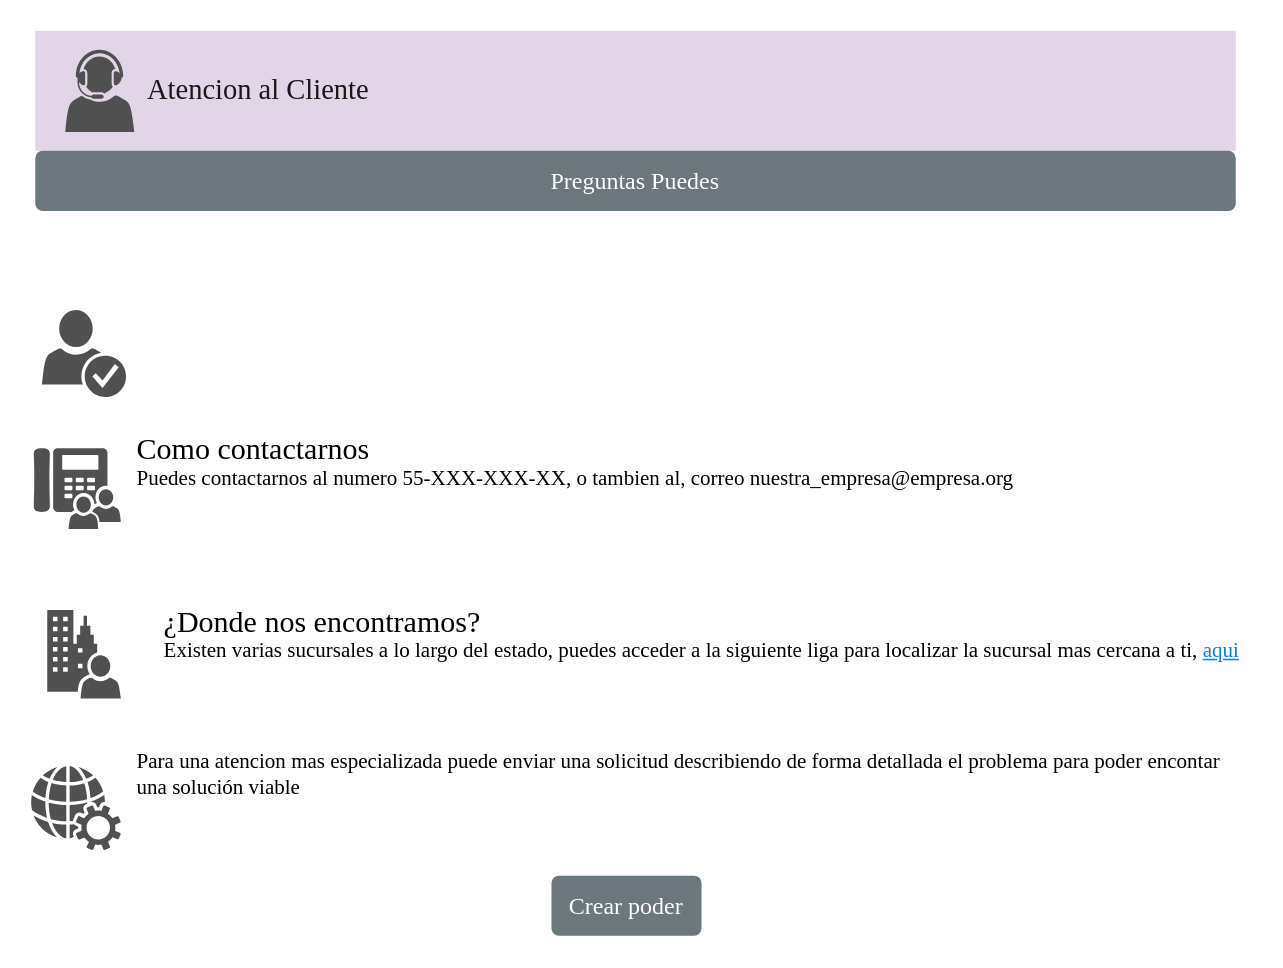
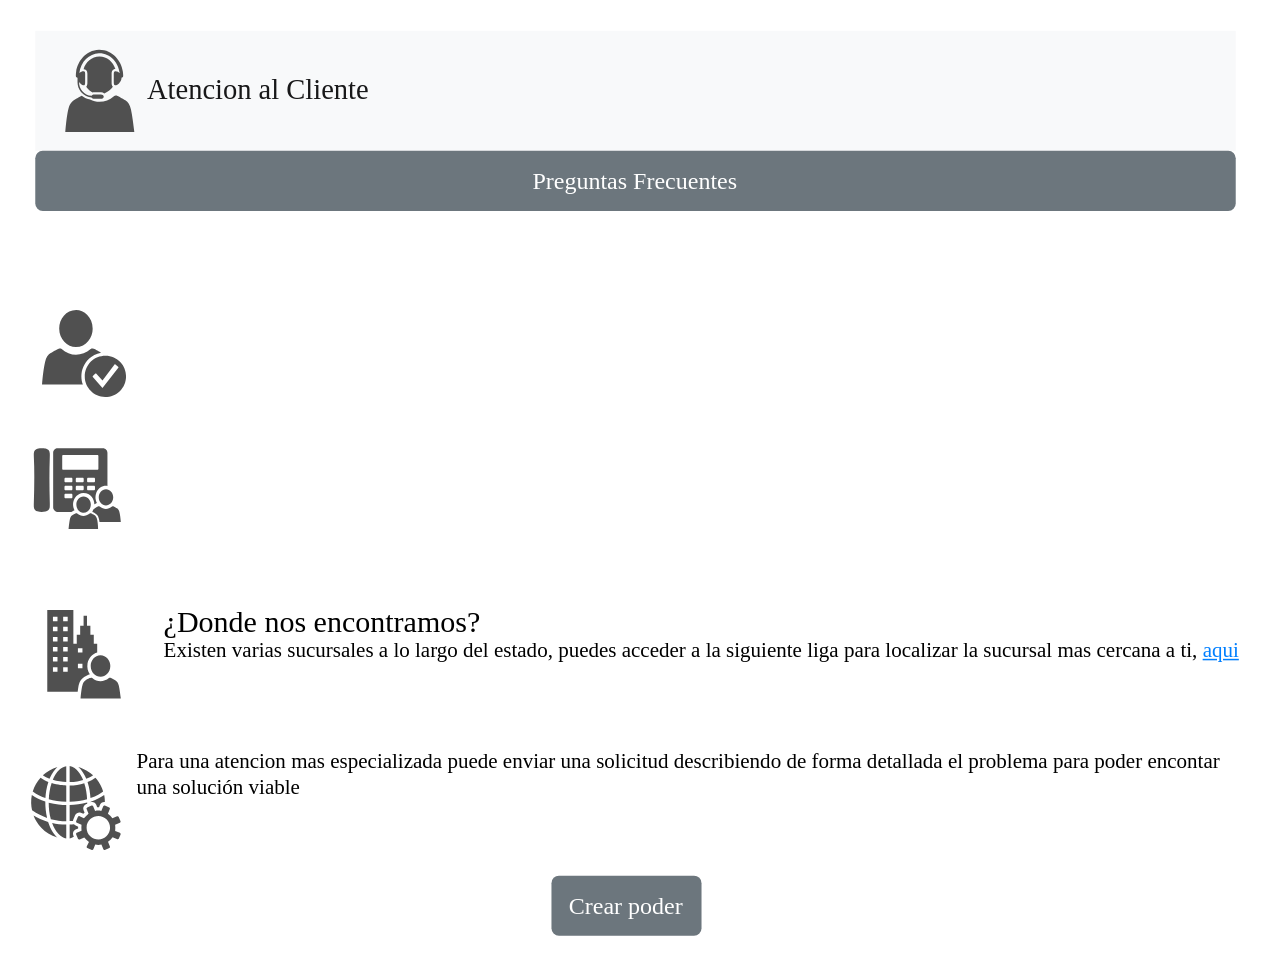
- <mxCell id="2" value="&lt;font style=&quot;font-size: 19px;&quot; face=&quot;Times New Roman&quot;&gt;&amp;nbsp; &amp;nbsp; Atencion al Cliente&lt;/font&gt;" style="html=1;shadow=0;dashed=0;fillColor=#e1d5e7;strokeColor=none;fontSize=16;fontColor=#181819;align=left;spacing=2;spacingLeft=55;" parent="1" vertex="1"><mxGeometry x="23" y="20" width="800" height="80" as="geometry" /></mxCell>
+ <mxCell id="2" value="&lt;font style=&quot;font-size: 19px;&quot; face=&quot;Times New Roman&quot;&gt;&amp;nbsp; &amp;nbsp; Atencion al Cliente&lt;/font&gt;" style="html=1;shadow=0;dashed=0;fillColor=#F8F9FA;strokeColor=none;fontSize=16;fontColor=#181819;align=left;spacing=2;spacingLeft=55;" parent="1" vertex="1"><mxGeometry x="23" y="20" width="800" height="80" as="geometry" /></mxCell>
- <mxCell id="6" value="Preguntas Puedes" style="html=1;shadow=0;dashed=0;shape=mxgraph.bootstrap.rrect;rSize=5;strokeColor=none;strokeWidth=1;fillColor=#6C767D;fontColor=#FFFFFF;whiteSpace=wrap;align=center;verticalAlign=middle;spacingLeft=0;fontStyle=0;fontSize=16;spacing=5;fontFamily=Times New Roman;" parent="1" vertex="1"><mxGeometry x="23" y="100" width="800" height="40" as="geometry" /></mxCell>
+ <mxCell id="6" value="Preguntas Frecuentes" style="html=1;shadow=0;dashed=0;shape=mxgraph.bootstrap.rrect;rSize=5;strokeColor=none;strokeWidth=1;fillColor=#6C767D;fontColor=#FFFFFF;whiteSpace=wrap;align=center;verticalAlign=middle;spacingLeft=0;fontStyle=0;fontSize=16;spacing=5;fontFamily=Times New Roman;" parent="1" vertex="1"><mxGeometry x="23" y="100" width="800" height="40" as="geometry" /></mxCell>
- <mxCell id="4" value="&lt;span style=&quot;font-size: 20px;&quot;&gt;Como contactarnos&lt;/span&gt;&lt;br&gt;Puedes contactarnos al numero 55-XXX-XXX-XX, o tambien al, correo nuestra_empresa@empresa.org" style="strokeColor=none;fillColor=none;fontColor=#000000;perimeter=none;whiteSpace=wrap;resizeWidth=1;align=left;spacing=2;fontSize=14;verticalAlign=top;html=1;fontFamily=Times New Roman;" parent="1" vertex="1"><mxGeometry x="89" y="280" width="726" height="90" as="geometry" /></mxCell>
